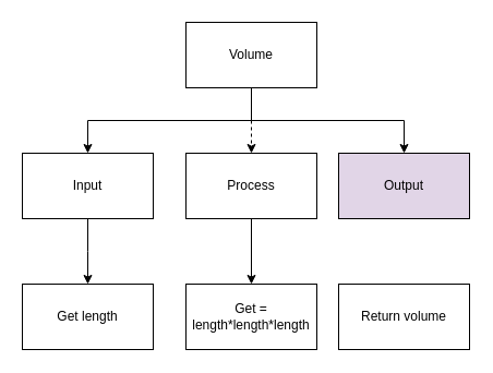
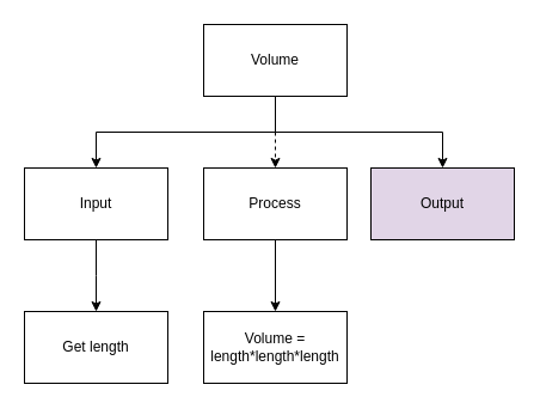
- <mxCell id="8" value="Get = length*length*length" style="rounded=0;whiteSpace=wrap;html=1;" parent="1" vertex="1"><mxGeometry x="170" y="260" width="120" height="60" as="geometry" /></mxCell>
+ <mxCell id="8" value="Volume = length*length*length" style="rounded=0;whiteSpace=wrap;html=1;" parent="1" vertex="1"><mxGeometry x="170" y="260" width="120" height="60" as="geometry" /></mxCell>
- <mxCell id="13" value="Return volume" style="rounded=0;whiteSpace=wrap;html=1;" vertex="1" parent="1"><mxGeometry x="310" y="260" width="120" height="60" as="geometry" /></mxCell>
